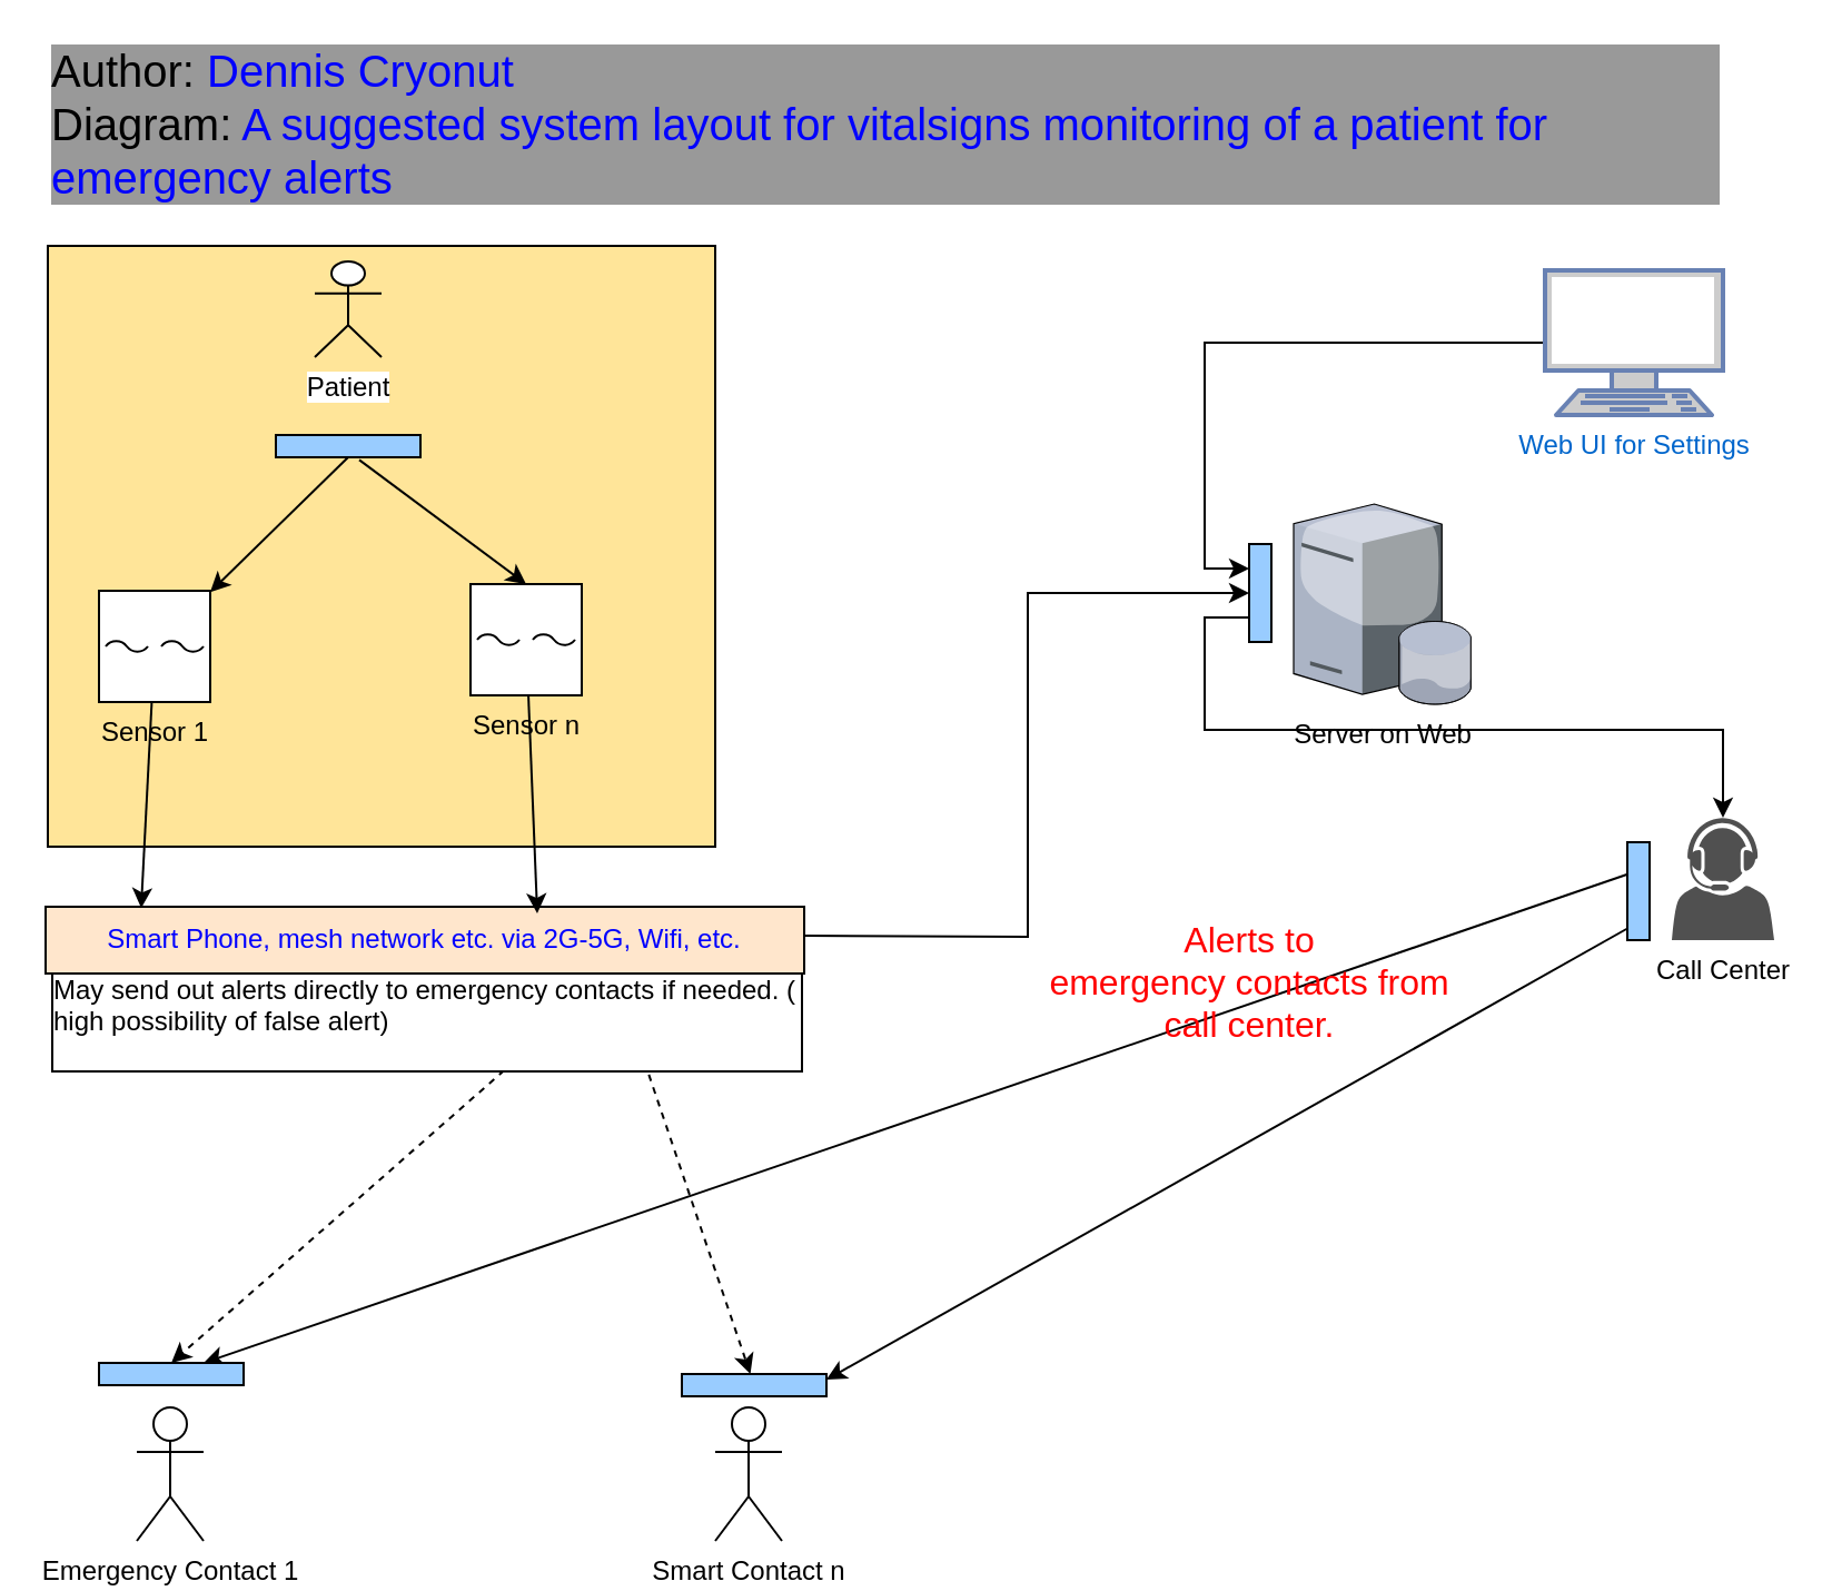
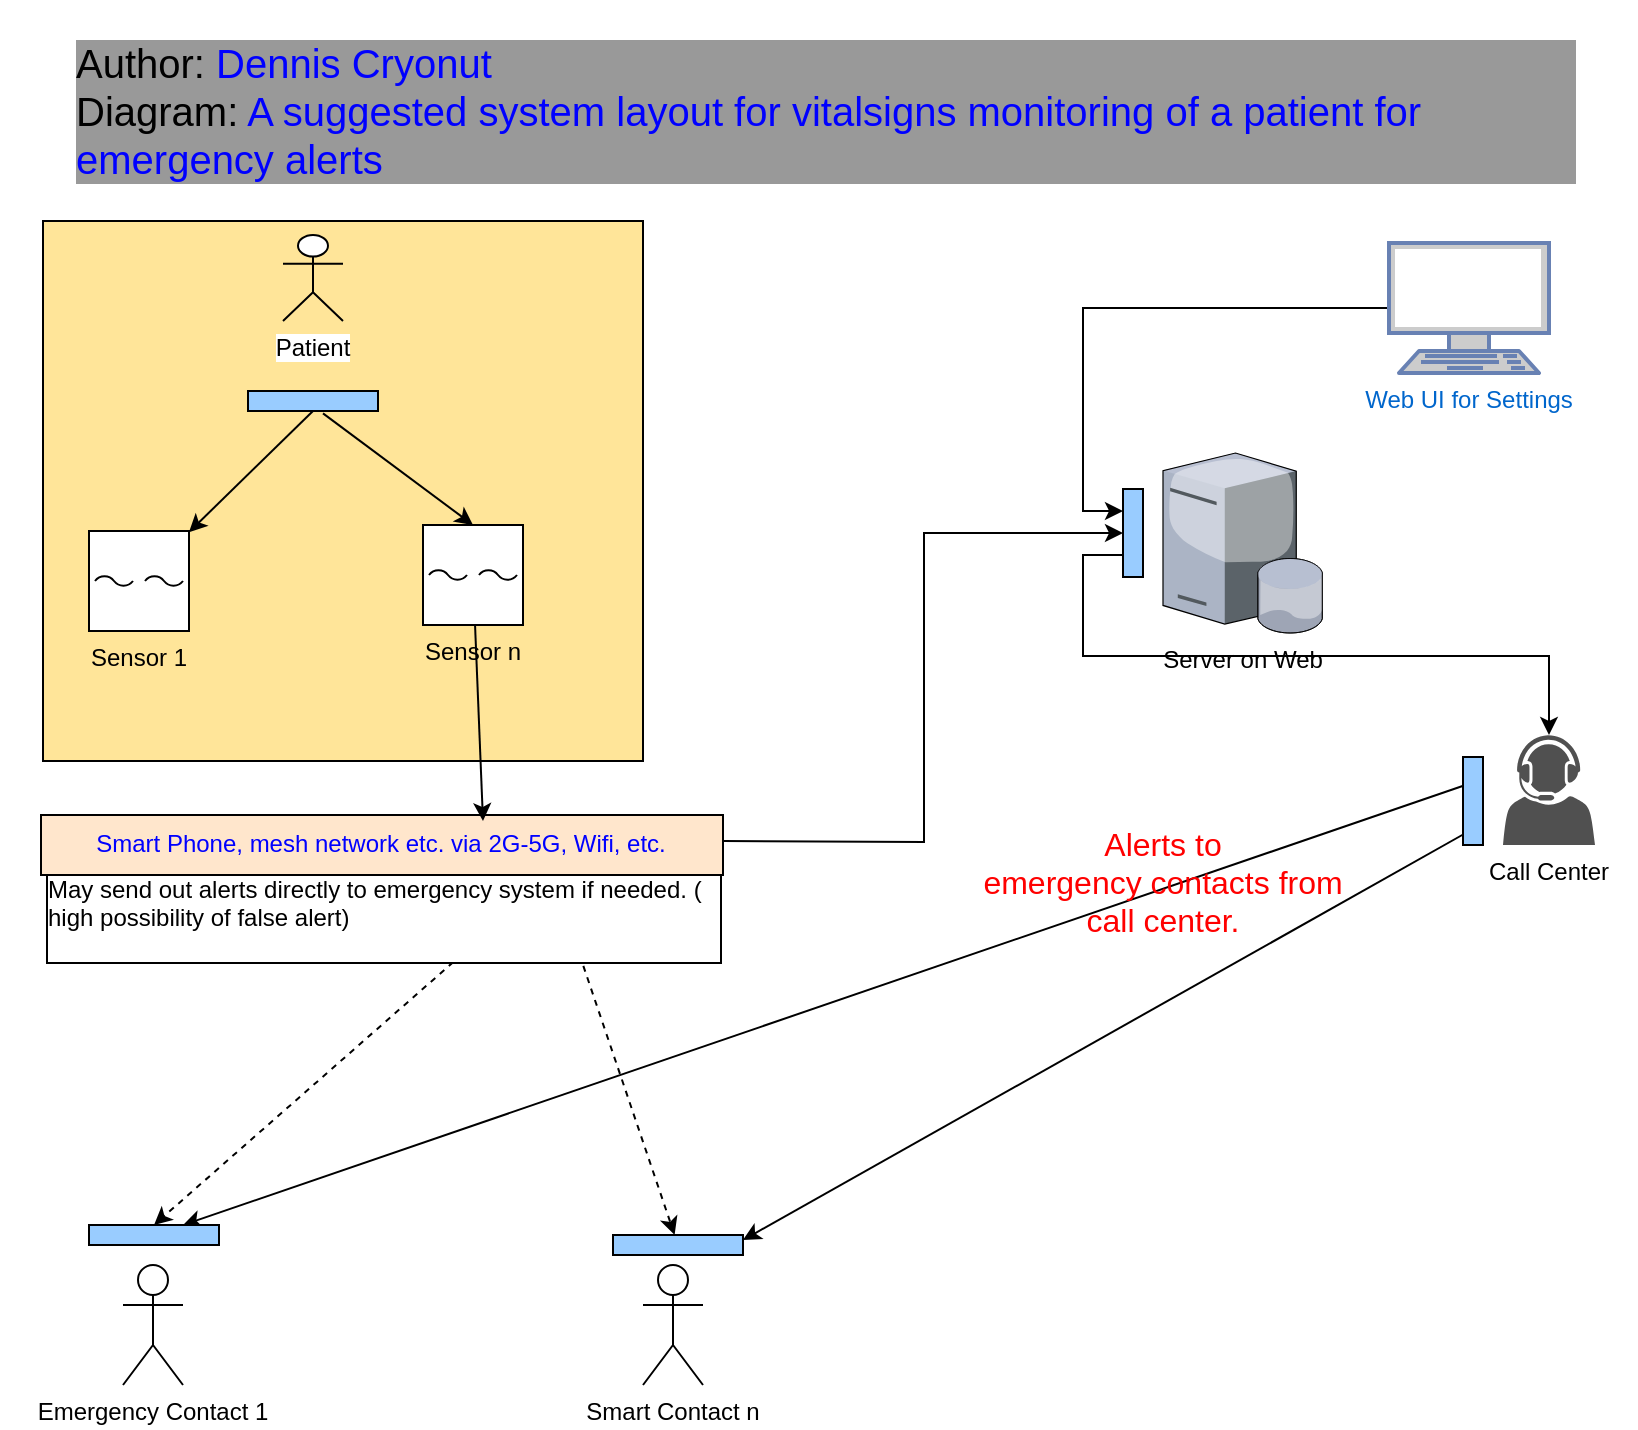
- <mxCell id="25" value="&lt;div&gt;&lt;font style=&quot;font-size: 20px&quot; color=&quot;#000000&quot;&gt;Author:&lt;/font&gt; Dennis Cryonut&lt;font color=&quot;#000000&quot;&gt;&lt;br&gt;&lt;/font&gt;&lt;/div&gt;&lt;div&gt;&lt;font color=&quot;#000000&quot;&gt;Diagram:&lt;/font&gt; A suggested system layout for vitalsigns monitoring of a patient for emergency alerts&lt;br&gt;&lt;/div&gt;" style="text;html=1;strokeColor=none;fillColor=none;align=left;verticalAlign=middle;whiteSpace=wrap;rounded=0;labelBackgroundColor=#999999;fontColor=#0000FF;fontSize=20;" parent="1" vertex="1"><mxGeometry y="20" width="752" height="70" as="geometry" x="21" /></mxCell>
+ <mxCell id="25" value="&lt;div&gt;&lt;font style=&quot;font-size: 20px&quot; color=&quot;#000000&quot;&gt;Author:&lt;/font&gt; Dennis Cryonut&lt;font color=&quot;#000000&quot;&gt;&lt;br&gt;&lt;/font&gt;&lt;/div&gt;&lt;div&gt;&lt;font color=&quot;#000000&quot;&gt;Diagram:&lt;/font&gt; A suggested system layout for vitalsigns monitoring of a patient for emergency alerts&lt;br&gt;&lt;/div&gt;" style="text;html=1;strokeColor=none;fillColor=none;align=left;verticalAlign=middle;whiteSpace=wrap;rounded=0;labelBackgroundColor=#999999;fontColor=#0000FF;fontSize=20;" parent="1" vertex="1"><mxGeometry x="36" y="20" width="752" height="70" as="geometry" /></mxCell>
- <mxCell id="26" value="" style="endArrow=classic;html=1;rounded=0;entryX=0.126;entryY=0.02;entryDx=0;entryDy=0;entryPerimeter=0;" edge="1" parent="1" source="5" target="2"><mxGeometry width="50" height="50" relative="1" as="geometry"><mxPoint x="66" y="346.5" as="sourcePoint" /><mxPoint x="481" y="400" as="targetPoint" /></mxGeometry></mxCell>
- <mxCell id="18" value="&lt;div style=&quot;font-size: 16px&quot;&gt;&lt;font style=&quot;font-size: 16px&quot; color=&quot;#FF0000&quot;&gt;Alerts to &lt;br&gt;&lt;/font&gt;&lt;/div&gt;&lt;div style=&quot;font-size: 16px&quot;&gt;&lt;font style=&quot;font-size: 16px&quot; color=&quot;#FF0000&quot;&gt;emergency contacts from call center.&lt;br&gt;&lt;/font&gt;&lt;/div&gt;" style="text;html=1;strokeColor=none;fillColor=none;align=center;verticalAlign=middle;whiteSpace=wrap;rounded=0;" parent="1" vertex="1"><mxGeometry x="467.5" y="421" width="187" height="40" as="geometry" /></mxCell>
+ <mxCell id="18" value="&lt;div style=&quot;font-size: 16px&quot;&gt;&lt;font style=&quot;font-size: 16px&quot; color=&quot;#FF0000&quot;&gt;Alerts to &lt;br&gt;&lt;/font&gt;&lt;/div&gt;&lt;div style=&quot;font-size: 16px&quot;&gt;&lt;font style=&quot;font-size: 16px&quot; color=&quot;#FF0000&quot;&gt;emergency contacts from call center.&lt;br&gt;&lt;/font&gt;&lt;/div&gt;" style="text;html=1;strokeColor=none;fillColor=none;align=center;verticalAlign=middle;whiteSpace=wrap;rounded=0;" parent="1" vertex="1"><mxGeometry x="487.5" y="421" width="187" height="40" as="geometry" /></mxCell>
- <mxCell id="17" value="May send out alerts directly to emergency contacts if needed. ( high possibility of false alert)&#10;" style="text;strokeColor=none;fillColor=none;align=left;verticalAlign=middle;whiteSpace=wrap;rounded=0;labelBackgroundColor=default;labelBorderColor=default;" parent="1" vertex="1"><mxGeometry y="437" width="340" height="43" as="geometry" x="21" /></mxCell>
+ <mxCell id="17" value="May send out alerts directly to emergency system if needed. ( high possibility of false alert)&#10;" style="text;strokeColor=none;fillColor=none;align=left;verticalAlign=middle;whiteSpace=wrap;rounded=0;labelBackgroundColor=default;labelBorderColor=default;" parent="1" vertex="1"><mxGeometry y="437" width="340" height="43" as="geometry" x="21" /></mxCell>
